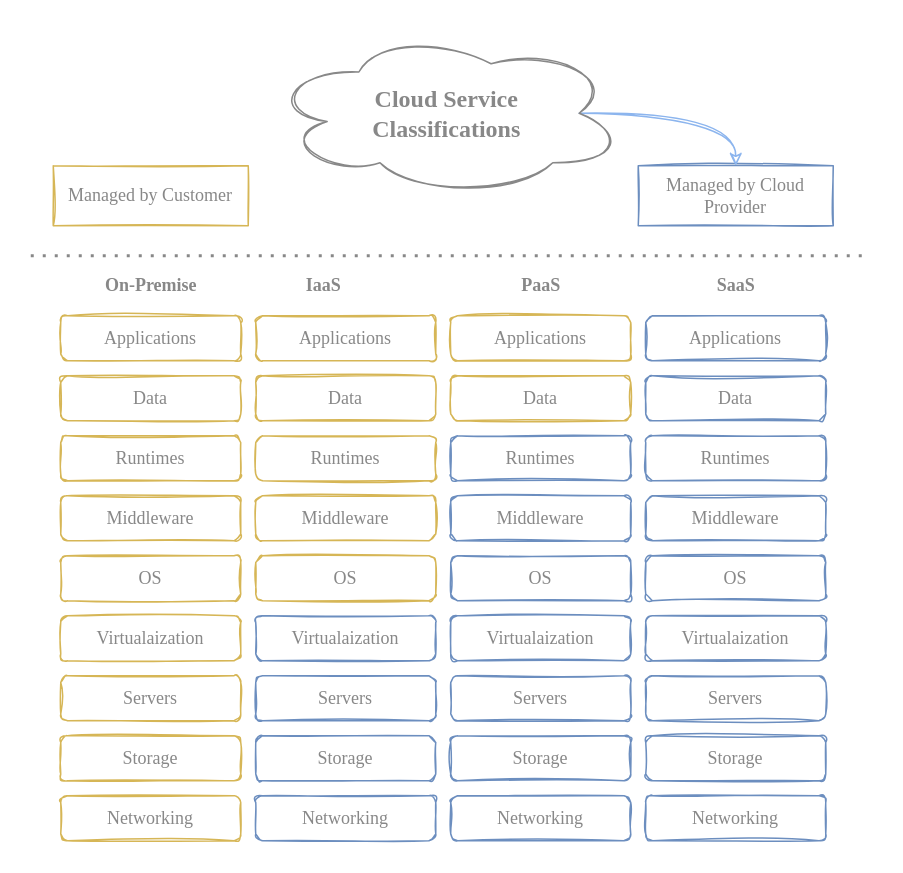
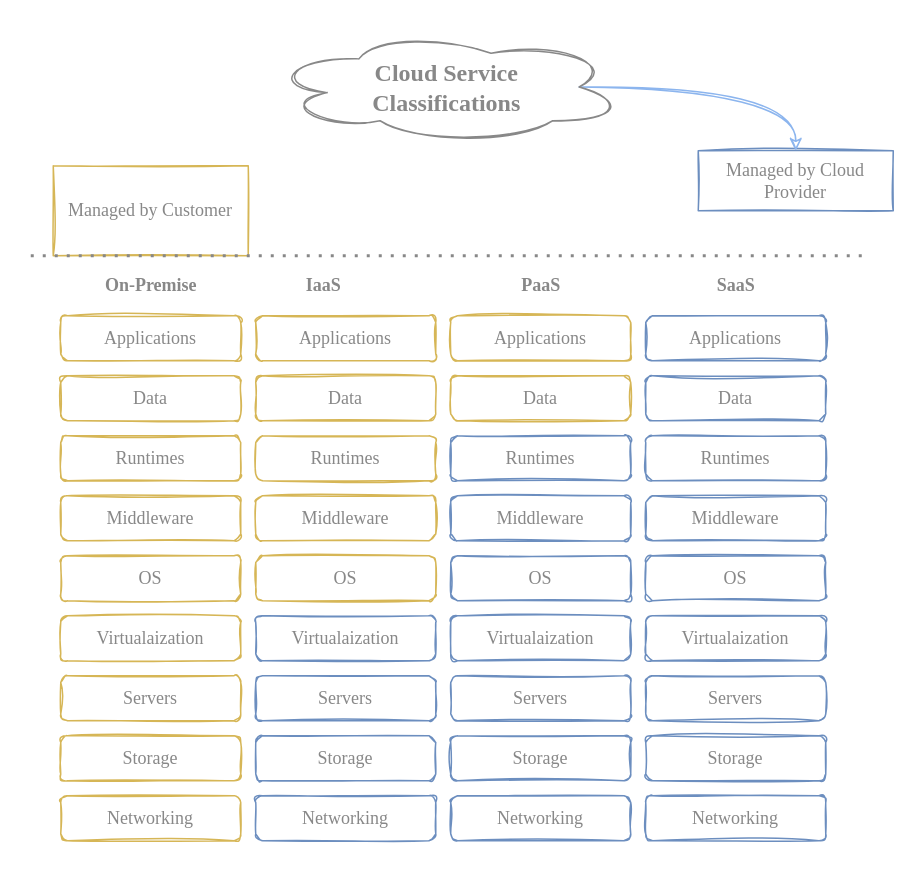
- <mxCell id="45" value="&lt;font style=&quot;font-size: 16px;&quot;&gt;Cloud Service&lt;br style=&quot;font-size: 16px;&quot;&gt;Classifications&lt;/font&gt;" style="ellipse;shape=cloud;whiteSpace=wrap;html=1;sketch=1;fontFamily=Verdana;fontSize=16;fillColor=none;strokeColor=#888888;gradientColor=#DAE8FC;gradientDirection=east;shadow=0;fillStyle=solid;fontColor=#888888;fontStyle=1" parent="1" vertex="1"><mxGeometry x="180" y="20" width="235" height="110" as="geometry" /></mxCell>
+ <mxCell id="45" value="&lt;font style=&quot;font-size: 16px;&quot;&gt;Cloud Service&lt;br style=&quot;font-size: 16px;&quot;&gt;Classifications&lt;/font&gt;" style="ellipse;shape=cloud;whiteSpace=wrap;html=1;sketch=1;fontFamily=Verdana;fontSize=16;fillColor=none;strokeColor=#888888;gradientColor=#DAE8FC;gradientDirection=east;shadow=0;fillStyle=solid;fontColor=#888888;fontStyle=1" parent="1" vertex="1"><mxGeometry x="180" y="20" width="235" height="75" as="geometry" /></mxCell>
- <mxCell id="42" value="Managed by Customer" style="rounded=0;whiteSpace=wrap;html=1;fontFamily=Verdana;strokeColor=#d6b656;fillColor=none;sketch=1;fontColor=#888888;" parent="1" vertex="1"><mxGeometry x="35" y="110" width="130" height="40" as="geometry" /></mxCell>
+ <mxCell id="42" value="Managed by Customer" style="rounded=0;whiteSpace=wrap;html=1;fontFamily=Verdana;strokeColor=#d6b656;fillColor=none;sketch=1;fontColor=#888888;" parent="1" vertex="1"><mxGeometry x="35" y="110" width="130" height="60" as="geometry" /></mxCell>
- <mxCell id="43" value="Managed by Cloud Provider" style="rounded=0;whiteSpace=wrap;html=1;fontFamily=Verdana;strokeColor=#6c8ebf;fillColor=none;sketch=1;fontColor=#888888;" parent="1" vertex="1"><mxGeometry x="425" y="110" width="130" height="40" as="geometry" /></mxCell>
+ <mxCell id="43" value="Managed by Cloud Provider" style="rounded=0;whiteSpace=wrap;html=1;fontFamily=Verdana;strokeColor=#6c8ebf;fillColor=none;sketch=1;fontColor=#888888;" parent="1" vertex="1"><mxGeometry x="465" y="100" width="130" height="40" as="geometry" /></mxCell>
